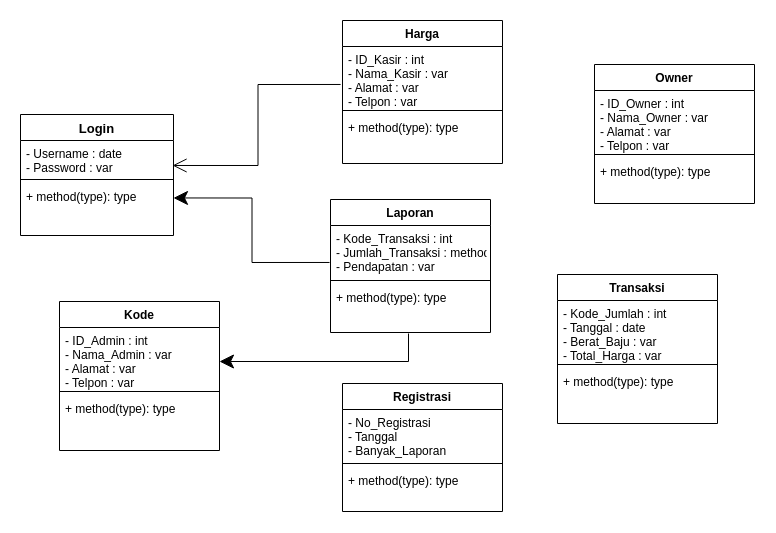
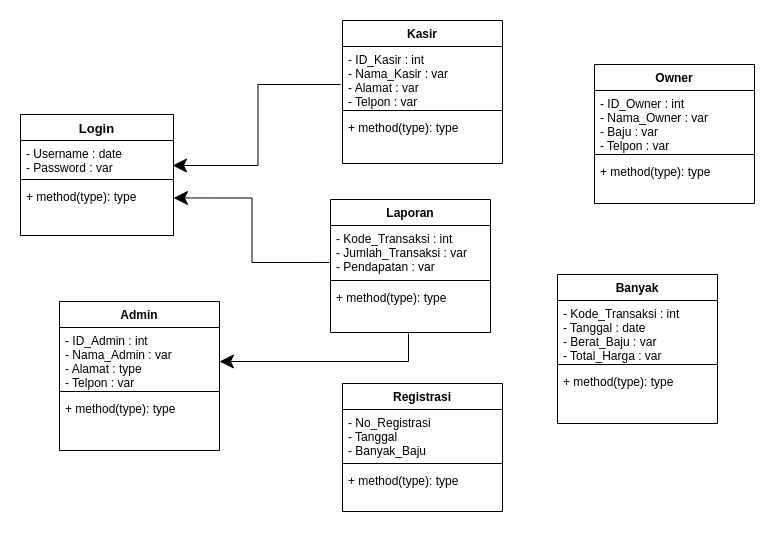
- <mxCell id="10" value="Harga" style="swimlane;fontStyle=1;align=center;verticalAlign=top;childLayout=stackLayout;horizontal=1;startSize=26;horizontalStack=0;resizeParent=1;resizeParentMax=0;resizeLast=0;collapsible=1;marginBottom=0;" parent="1" vertex="1"><mxGeometry x="342" y="20" width="160" height="143" as="geometry" /></mxCell>
+ <mxCell id="10" value="Kasir" style="swimlane;fontStyle=1;align=center;verticalAlign=top;childLayout=stackLayout;horizontal=1;startSize=26;horizontalStack=0;resizeParent=1;resizeParentMax=0;resizeLast=0;collapsible=1;marginBottom=0;" parent="1" vertex="1"><mxGeometry x="342" y="20" width="160" height="143" as="geometry" /></mxCell>
- <mxCell id="15" value="- ID_Owner : int&#10;- Nama_Owner : var&#10;- Alamat : var&#10;- Telpon : var" style="text;strokeColor=none;fillColor=none;align=left;verticalAlign=top;spacingLeft=4;spacingRight=4;overflow=hidden;rotatable=0;points=[[0,0.5],[1,0.5]];portConstraint=eastwest;" parent="14" vertex="1"><mxGeometry y="26" width="160" height="60" as="geometry" /></mxCell>
+ <mxCell id="15" value="- ID_Owner : int&#10;- Nama_Owner : var&#10;- Baju : var&#10;- Telpon : var" style="text;strokeColor=none;fillColor=none;align=left;verticalAlign=top;spacingLeft=4;spacingRight=4;overflow=hidden;rotatable=0;points=[[0,0.5],[1,0.5]];portConstraint=eastwest;" parent="14" vertex="1"><mxGeometry y="26" width="160" height="60" as="geometry" /></mxCell>
- <mxCell id="30" value="" style="edgeStyle=orthogonalEdgeStyle;html=1;endArrow=open;endFill=1;endSize=12;verticalAlign=bottom;rounded=0;fontSize=13;exitX=-0.012;exitY=0.633;exitDx=0;exitDy=0;exitPerimeter=0;entryX=0.994;entryY=0.714;entryDx=0;entryDy=0;entryPerimeter=0;" parent="1" source="11" target="3" edge="1"><mxGeometry width="160" relative="1" as="geometry"><mxPoint x="126" y="51" as="sourcePoint" /><mxPoint x="286" y="51" as="targetPoint" /></mxGeometry></mxCell>
+ <mxCell id="30" value="" style="edgeStyle=orthogonalEdgeStyle;html=1;endArrow=classic;endFill=1;endSize=12;verticalAlign=bottom;rounded=0;fontSize=13;exitX=-0.012;exitY=0.633;exitDx=0;exitDy=0;exitPerimeter=0;entryX=0.994;entryY=0.714;entryDx=0;entryDy=0;entryPerimeter=0;" parent="1" source="11" target="3" edge="1"><mxGeometry width="160" relative="1" as="geometry"><mxPoint x="126" y="51" as="sourcePoint" /><mxPoint x="286" y="51" as="targetPoint" /></mxGeometry></mxCell>
- <mxCell id="19" value="- Kode_Transaksi : int &#10;- Jumlah_Transaksi : method&#10;- Pendapatan : var" style="text;strokeColor=none;fillColor=none;align=left;verticalAlign=top;spacingLeft=4;spacingRight=4;overflow=hidden;rotatable=0;points=[[0,0.5],[1,0.5]];portConstraint=eastwest;" parent="18" vertex="1"><mxGeometry y="26" width="160" height="51" as="geometry" /></mxCell>
+ <mxCell id="19" value="- Kode_Transaksi : int &#10;- Jumlah_Transaksi : var&#10;- Pendapatan : var" style="text;strokeColor=none;fillColor=none;align=left;verticalAlign=top;spacingLeft=4;spacingRight=4;overflow=hidden;rotatable=0;points=[[0,0.5],[1,0.5]];portConstraint=eastwest;" parent="18" vertex="1"><mxGeometry y="26" width="160" height="51" as="geometry" /></mxCell>
- <mxCell id="22" value="Transaksi" style="swimlane;fontStyle=1;align=center;verticalAlign=top;childLayout=stackLayout;horizontal=1;startSize=26;horizontalStack=0;resizeParent=1;resizeParentMax=0;resizeLast=0;collapsible=1;marginBottom=0;" parent="1" vertex="1"><mxGeometry x="557" y="274" width="160" height="149" as="geometry" /></mxCell>
+ <mxCell id="22" value="Banyak" style="swimlane;fontStyle=1;align=center;verticalAlign=top;childLayout=stackLayout;horizontal=1;startSize=26;horizontalStack=0;resizeParent=1;resizeParentMax=0;resizeLast=0;collapsible=1;marginBottom=0;" parent="1" vertex="1"><mxGeometry x="557" y="274" width="160" height="149" as="geometry" /></mxCell>
- <mxCell id="23" value="- Kode_Jumlah : int&#10;- Tanggal : date&#10;- Berat_Baju : var&#10;- Total_Harga : var" style="text;strokeColor=none;fillColor=none;align=left;verticalAlign=top;spacingLeft=4;spacingRight=4;overflow=hidden;rotatable=0;points=[[0,0.5],[1,0.5]];portConstraint=eastwest;" parent="22" vertex="1"><mxGeometry y="26" width="160" height="60" as="geometry" /></mxCell>
+ <mxCell id="23" value="- Kode_Transaksi : int&#10;- Tanggal : date&#10;- Berat_Baju : var&#10;- Total_Harga : var" style="text;strokeColor=none;fillColor=none;align=left;verticalAlign=top;spacingLeft=4;spacingRight=4;overflow=hidden;rotatable=0;points=[[0,0.5],[1,0.5]];portConstraint=eastwest;" parent="22" vertex="1"><mxGeometry y="26" width="160" height="60" as="geometry" /></mxCell>
- <mxCell id="6" value="Kode" style="swimlane;fontStyle=1;align=center;verticalAlign=top;childLayout=stackLayout;horizontal=1;startSize=26;horizontalStack=0;resizeParent=1;resizeParentMax=0;resizeLast=0;collapsible=1;marginBottom=0;" parent="1" vertex="1"><mxGeometry x="59" y="301" width="160" height="149" as="geometry" /></mxCell>
+ <mxCell id="6" value="Admin" style="swimlane;fontStyle=1;align=center;verticalAlign=top;childLayout=stackLayout;horizontal=1;startSize=26;horizontalStack=0;resizeParent=1;resizeParentMax=0;resizeLast=0;collapsible=1;marginBottom=0;" parent="1" vertex="1"><mxGeometry x="59" y="301" width="160" height="149" as="geometry" /></mxCell>
- <mxCell id="7" value="- ID_Admin : int&#10;- Nama_Admin : var&#10;- Alamat : var&#10;- Telpon : var" style="text;strokeColor=none;fillColor=none;align=left;verticalAlign=top;spacingLeft=4;spacingRight=4;overflow=hidden;rotatable=0;points=[[0,0.5],[1,0.5]];portConstraint=eastwest;" parent="6" vertex="1"><mxGeometry y="26" width="160" height="60" as="geometry" /></mxCell>
+ <mxCell id="7" value="- ID_Admin : int&#10;- Nama_Admin : var&#10;- Alamat : type&#10;- Telpon : var" style="text;strokeColor=none;fillColor=none;align=left;verticalAlign=top;spacingLeft=4;spacingRight=4;overflow=hidden;rotatable=0;points=[[0,0.5],[1,0.5]];portConstraint=eastwest;" parent="6" vertex="1"><mxGeometry y="26" width="160" height="60" as="geometry" /></mxCell>
- <mxCell id="27" value="- No_Registrasi&#10;- Tanggal&#10;- Banyak_Laporan" style="text;strokeColor=none;fillColor=none;align=left;verticalAlign=top;spacingLeft=4;spacingRight=4;overflow=hidden;rotatable=0;points=[[0,0.5],[1,0.5]];portConstraint=eastwest;" parent="26" vertex="1"><mxGeometry y="26" width="160" height="50" as="geometry" /></mxCell>
+ <mxCell id="27" value="- No_Registrasi&#10;- Tanggal&#10;- Banyak_Baju" style="text;strokeColor=none;fillColor=none;align=left;verticalAlign=top;spacingLeft=4;spacingRight=4;overflow=hidden;rotatable=0;points=[[0,0.5],[1,0.5]];portConstraint=eastwest;" parent="26" vertex="1"><mxGeometry y="26" width="160" height="50" as="geometry" /></mxCell>
